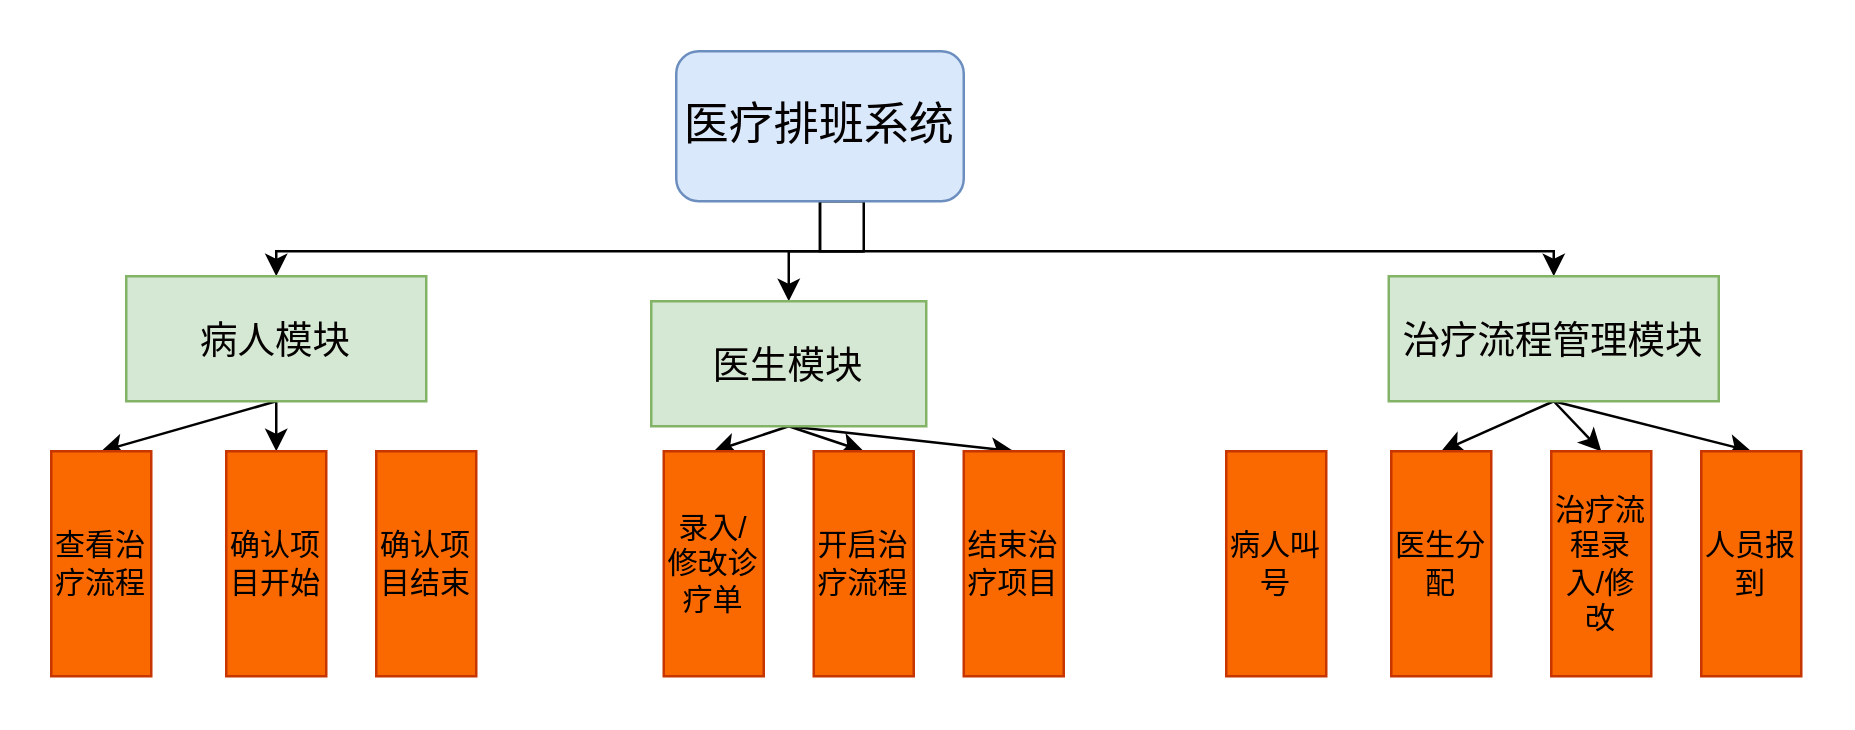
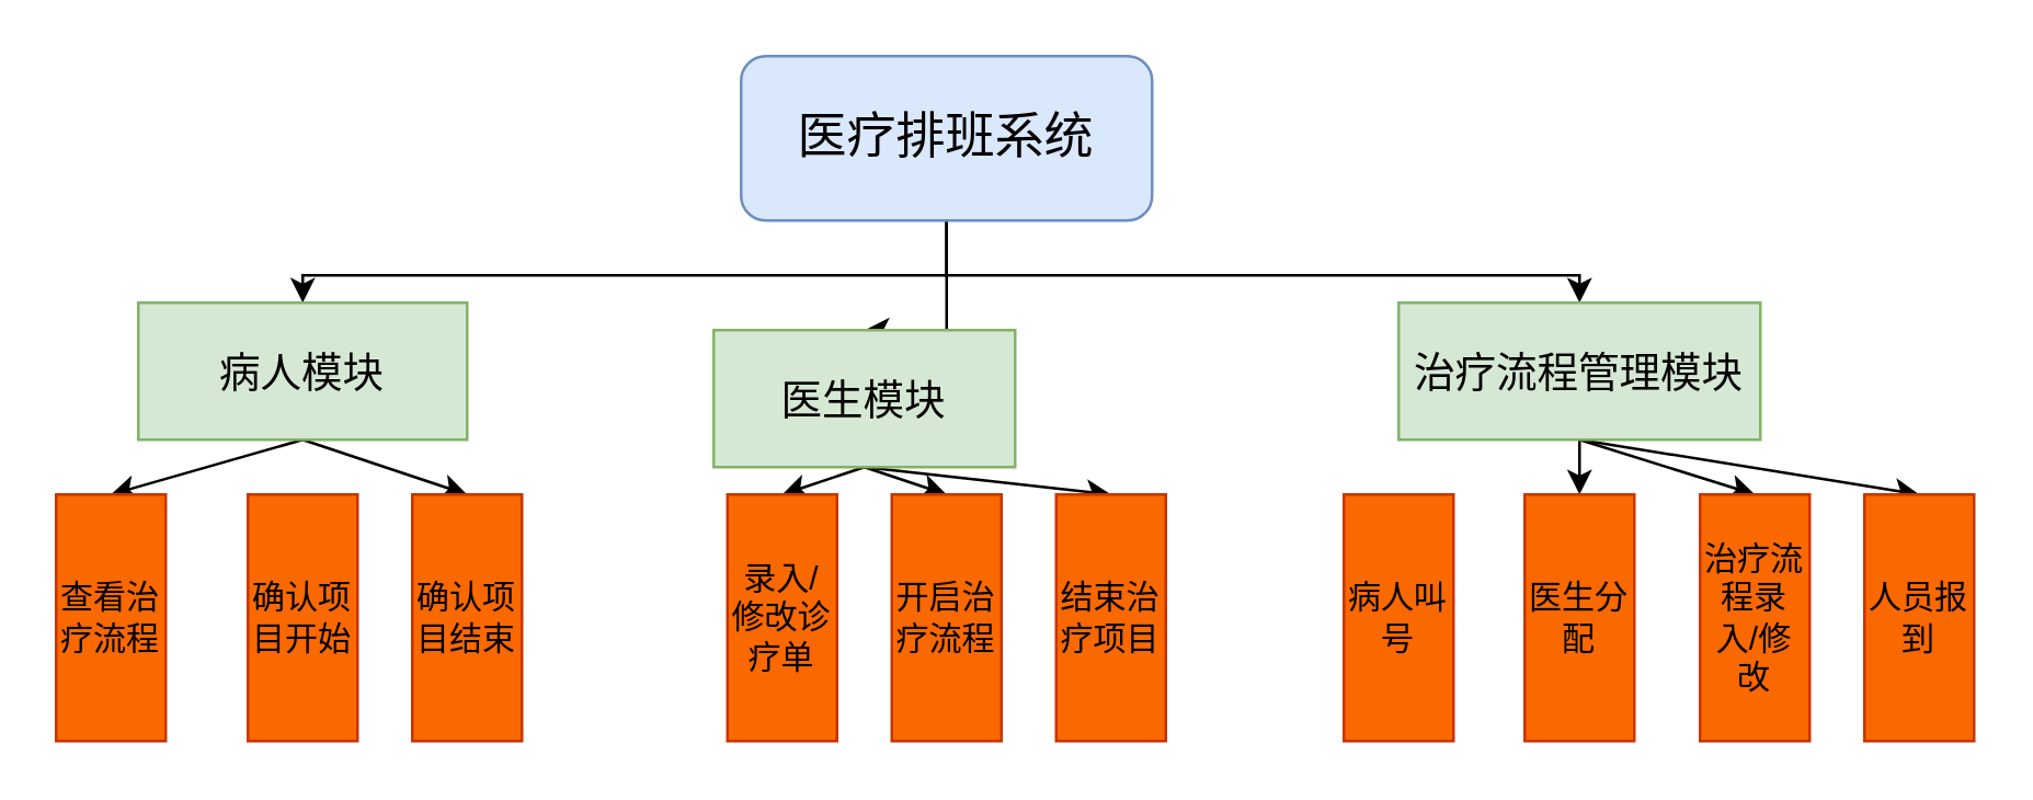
- <mxCell id="5" value="&lt;font style=&quot;font-size: 18px;&quot;&gt;医疗排班系统&lt;/font&gt;" style="rounded=1;whiteSpace=wrap;html=1;fillColor=#dae8fc;strokeColor=#6c8ebf;direction=south;fontColor=#050000;" parent="1" vertex="1"><mxGeometry x="270" y="20" width="115" height="60" as="geometry" /></mxCell>
+ <mxCell id="5" value="&lt;font style=&quot;font-size: 18px;&quot;&gt;医疗排班系统&lt;/font&gt;" style="rounded=1;whiteSpace=wrap;html=1;fillColor=#dae8fc;strokeColor=#6c8ebf;direction=south;fontColor=#050000;" parent="1" vertex="1"><mxGeometry x="270" y="20" width="150" height="60" as="geometry" /></mxCell>
- <mxCell id="16" value="&lt;span style=&quot;font-size: 15px;&quot;&gt;治疗流程管理模块&lt;/span&gt;" style="rounded=0;whiteSpace=wrap;html=1;fillColor=#d5e8d4;strokeColor=#82b366;direction=south;fontColor=#050000;" parent="1" vertex="1"><mxGeometry x="555" y="110" width="132" height="50" as="geometry" /></mxCell>
+ <mxCell id="16" value="&lt;span style=&quot;font-size: 15px;&quot;&gt;治疗流程管理模块&lt;/span&gt;" style="rounded=0;whiteSpace=wrap;html=1;fillColor=#d5e8d4;strokeColor=#82b366;direction=south;fontColor=#050000;" parent="1" vertex="1"><mxGeometry x="510" y="110" width="132" height="50" as="geometry" /></mxCell>
- <mxCell id="7" style="edgeStyle=none;html=1;exitX=1;exitY=0.5;exitDx=0;exitDy=0;fontColor=#050000;" parent="1" source="8" target="19" edge="1"><mxGeometry relative="1" as="geometry" /></mxCell>
+ <mxCell id="7" style="edgeStyle=none;html=1;exitX=1;exitY=0.5;exitDx=0;exitDy=0;entryX=0.5;entryY=0;entryDx=0;entryDy=0;fontColor=#050000;" parent="1" source="8" target="18" edge="1"><mxGeometry relative="1" as="geometry" /></mxCell>
